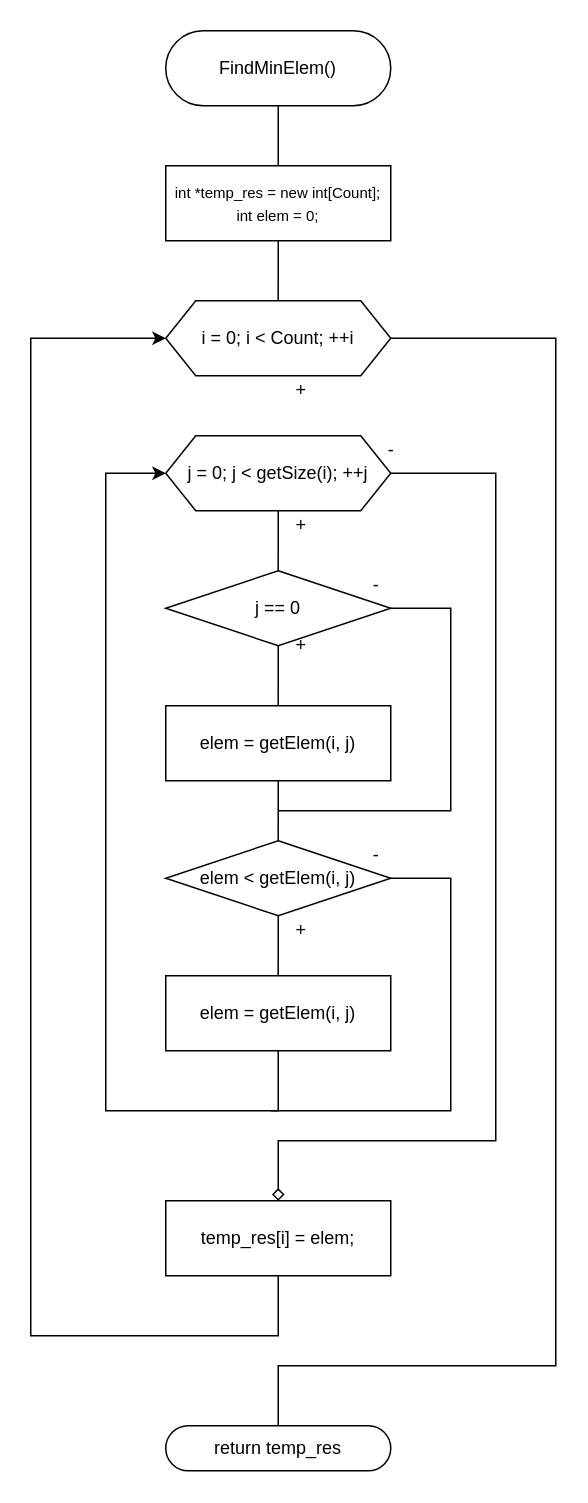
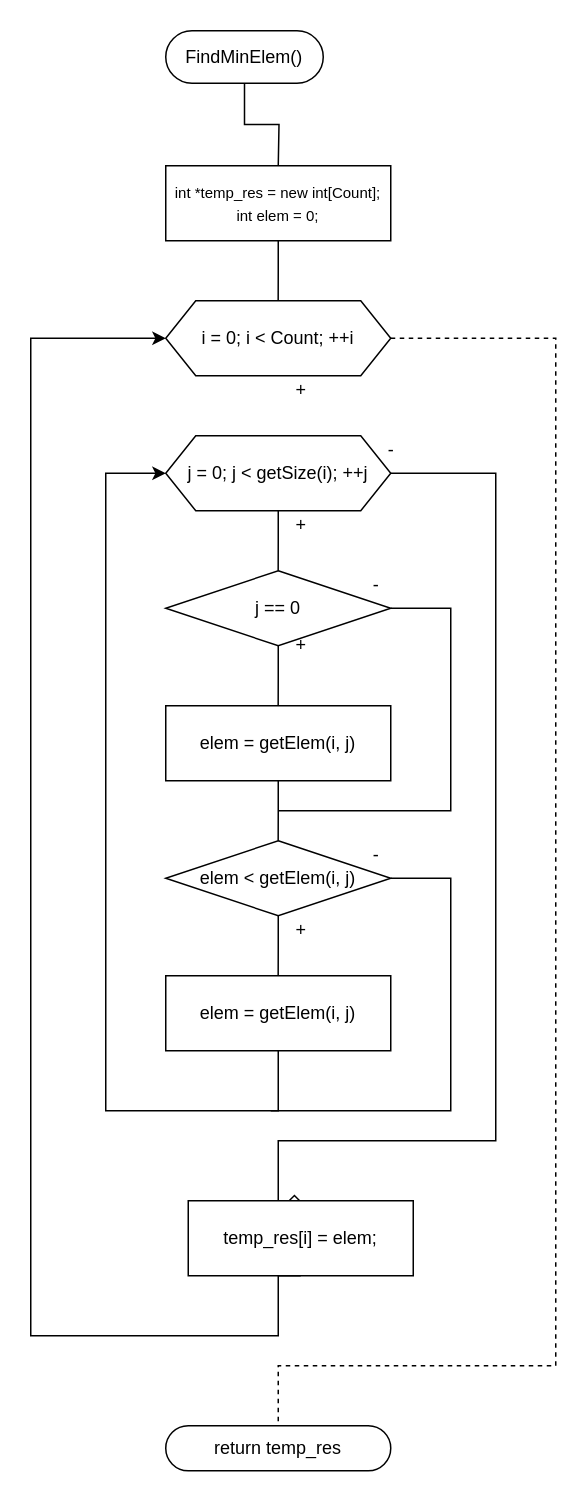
- <mxCell id="3" value="FindMinElem()" style="rounded=1;whiteSpace=wrap;html=1;arcSize=50;" vertex="1" parent="1"><mxGeometry x="110" y="20" width="150" height="50" as="geometry" /></mxCell>
+ <mxCell id="3" value="FindMinElem()" style="rounded=1;whiteSpace=wrap;html=1;arcSize=50;" vertex="1" parent="1"><mxGeometry x="110" y="20" width="105" height="35" as="geometry" /></mxCell>
- <mxCell id="6" style="edgeStyle=orthogonalEdgeStyle;rounded=0;orthogonalLoop=1;jettySize=auto;html=1;exitX=1;exitY=0.5;exitDx=0;exitDy=0;endArrow=none;endFill=0;entryX=0.5;entryY=0;entryDx=0;entryDy=0;" edge="1" parent="1" source="7" target="30"><mxGeometry relative="1" as="geometry"><mxPoint x="181" y="940" as="targetPoint" /><Array as="points"><mxPoint x="370" y="225" /><mxPoint x="370" y="910" /><mxPoint x="185" y="910" /></Array></mxGeometry></mxCell>
+ <mxCell id="6" style="edgeStyle=orthogonalEdgeStyle;rounded=0;orthogonalLoop=1;jettySize=auto;html=1;exitX=1;exitY=0.5;exitDx=0;exitDy=0;endArrow=none;endFill=0;entryX=0.5;entryY=0;entryDx=0;entryDy=0;dashed=1;" edge="1" parent="1" source="7" target="30"><mxGeometry relative="1" as="geometry"><mxPoint x="181" y="940" as="targetPoint" /><Array as="points"><mxPoint x="370" y="225" /><mxPoint x="370" y="910" /><mxPoint x="185" y="910" /></Array></mxGeometry></mxCell>
- <mxCell id="28" value="temp_res[i] = elem;" style="rounded=0;whiteSpace=wrap;html=1;" vertex="1" parent="1"><mxGeometry x="110" y="800" width="150" height="50" as="geometry" /></mxCell>
+ <mxCell id="28" value="temp_res[i] = elem;" style="rounded=0;whiteSpace=wrap;html=1;" vertex="1" parent="1"><mxGeometry x="125" y="800" width="150" height="50" as="geometry" /></mxCell>
